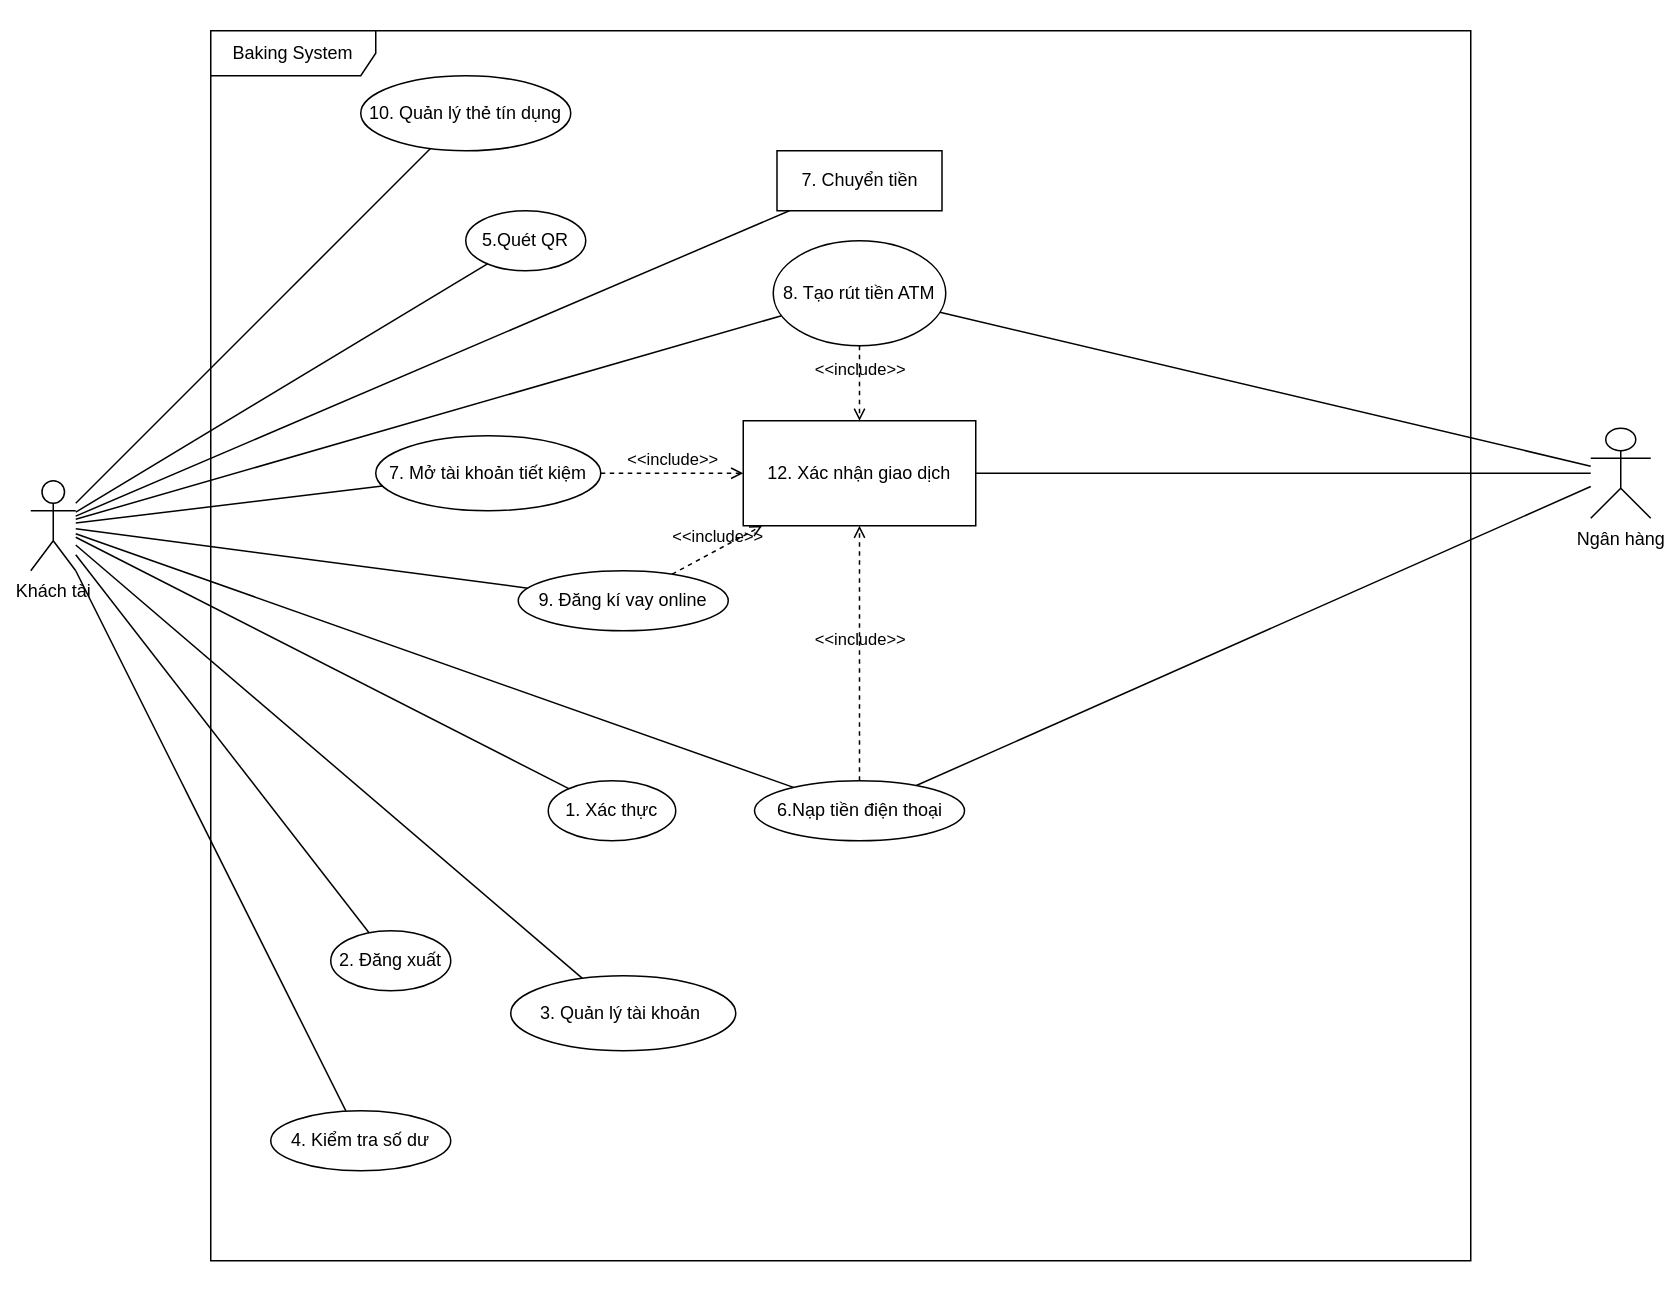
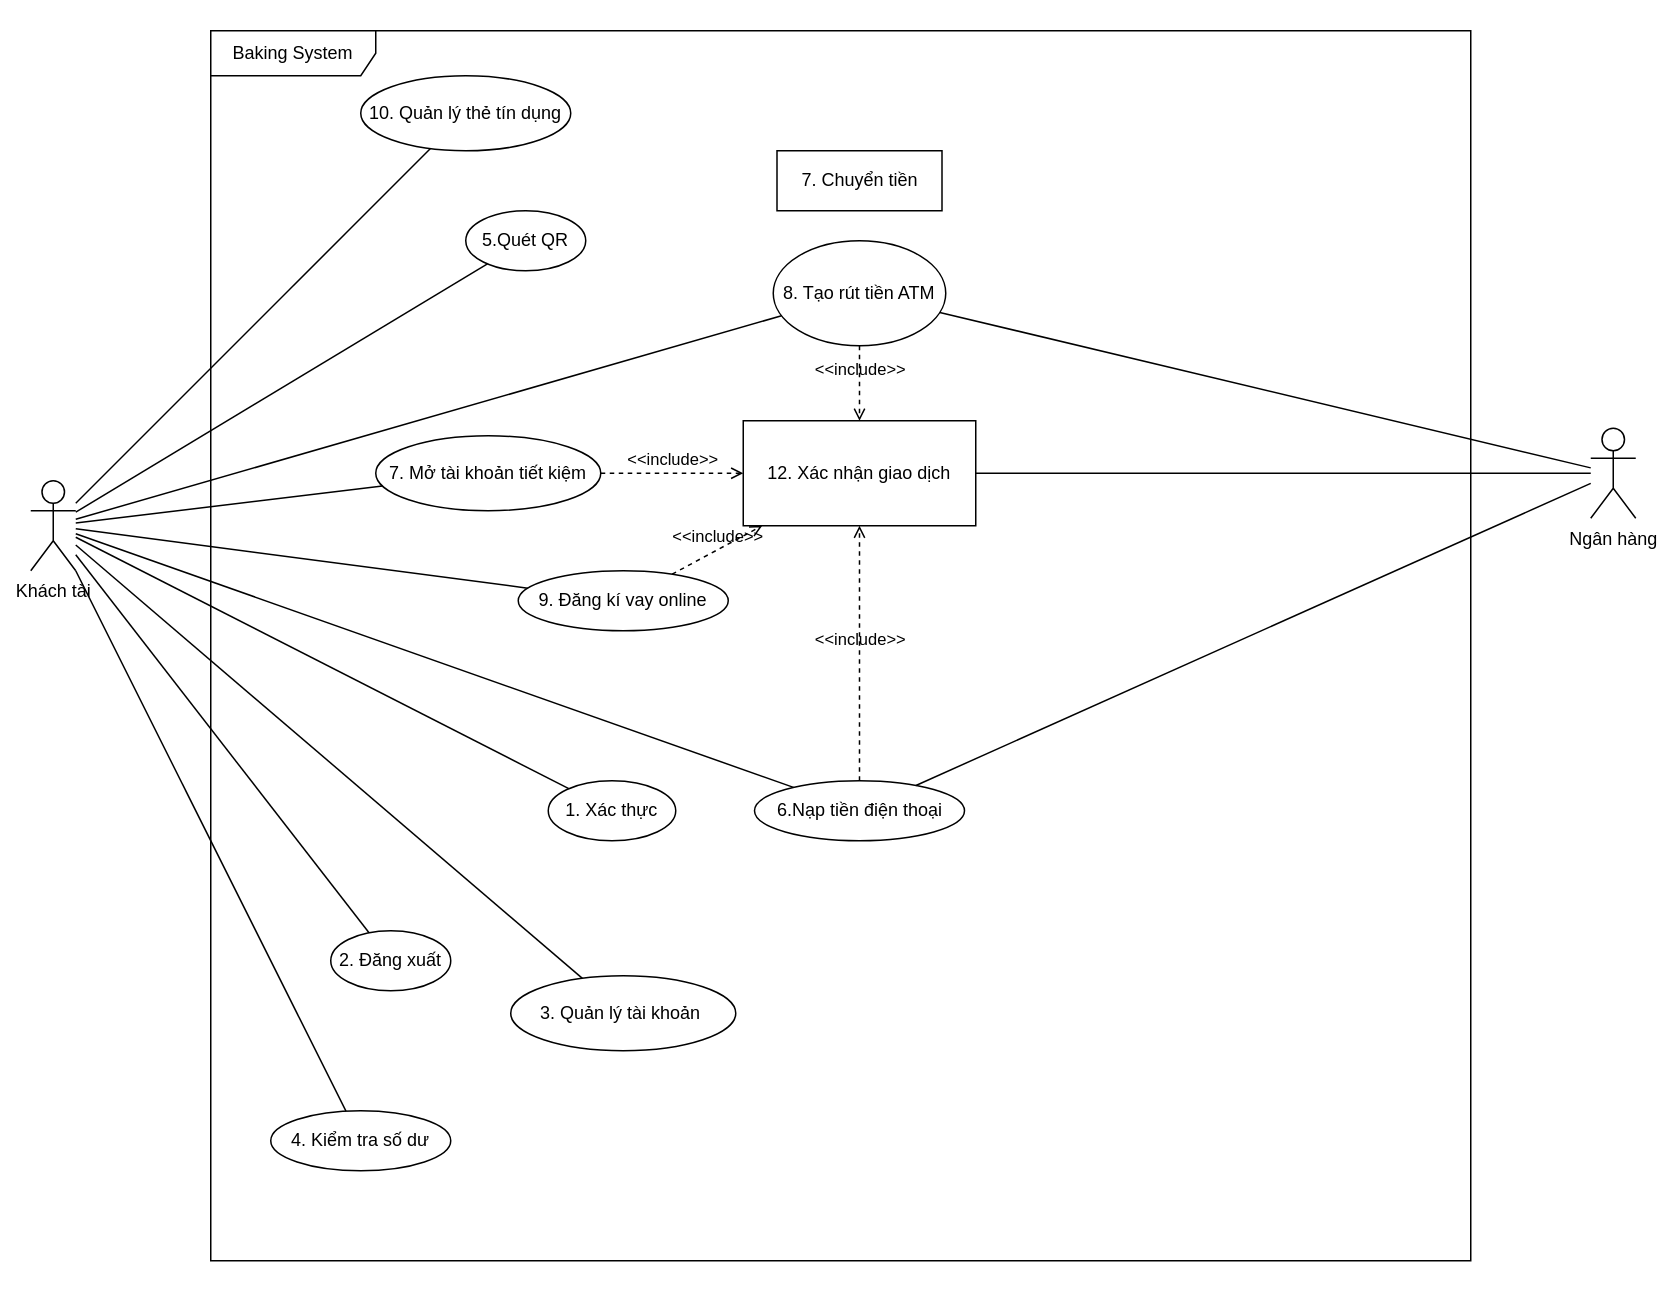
- <mxCell id="33" style="rounded=0;orthogonalLoop=1;jettySize=auto;html=1;endArrow=none;endFill=0;" parent="1" source="3" target="26" edge="1"><mxGeometry relative="1" as="geometry"><mxPoint x="60" y="261" as="sourcePoint" /><mxPoint x="251" y="277" as="targetPoint" /></mxGeometry></mxCell>
- <mxCell id="4" value="Ngân hàng&lt;div&gt;&lt;br&gt;&lt;/div&gt;" style="shape=umlActor;verticalLabelPosition=bottom;verticalAlign=top;html=1;" parent="1" vertex="1"><mxGeometry x="1060" y="285" width="40" height="60" as="geometry" /></mxCell>
+ <mxCell id="4" value="Ngân hàng&lt;div&gt;&lt;br&gt;&lt;/div&gt;" style="shape=umlActor;verticalLabelPosition=bottom;verticalAlign=top;html=1;" parent="1" vertex="1"><mxGeometry x="1060" y="285" width="30" height="60" as="geometry" /></mxCell>
